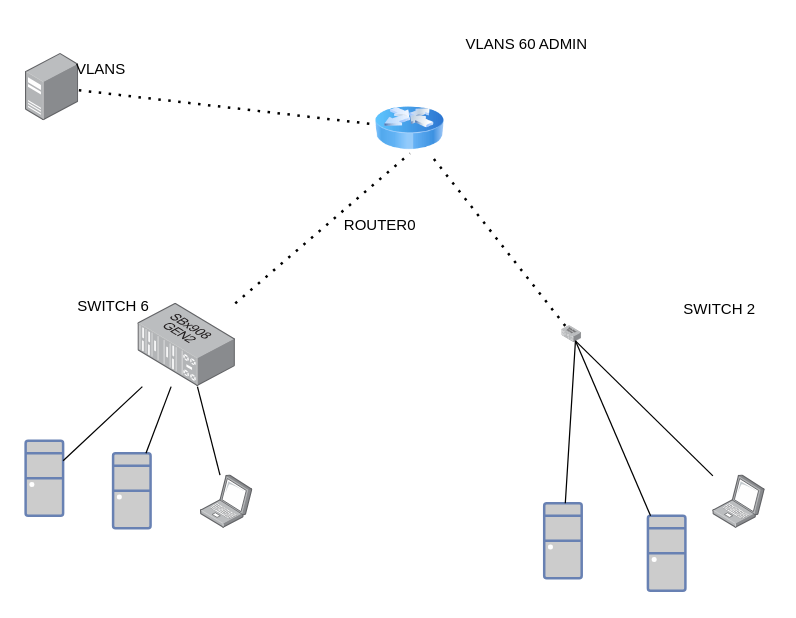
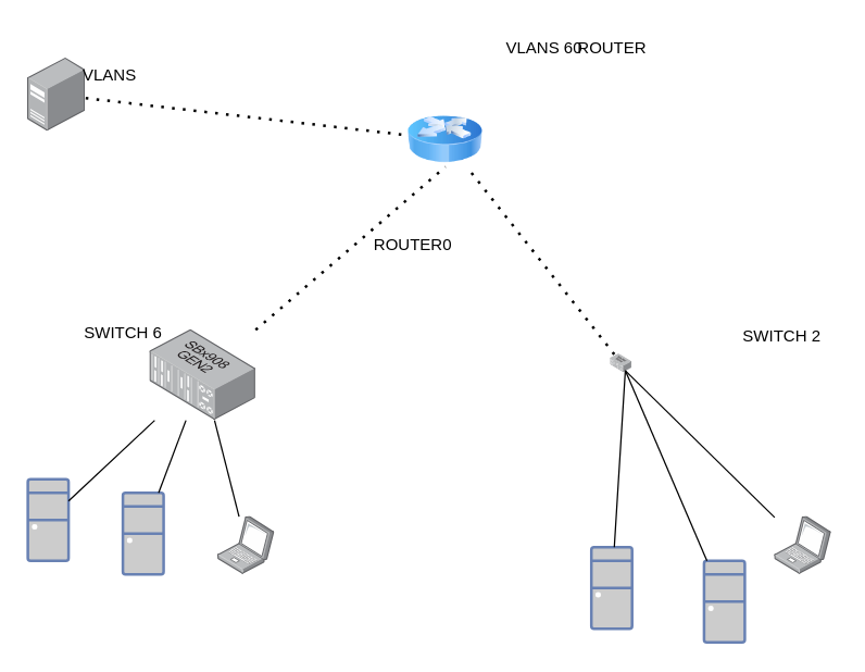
- <mxCell id="14" value="ADMIN" style="text;html=1;align=center;verticalAlign=middle;resizable=0;points=[];autosize=1;strokeColor=none;fillColor=none;" vertex="1" parent="1"><mxGeometry x="420" y="20" width="60" height="30" as="geometry" /></mxCell>
+ <mxCell id="14" value="ROUTER" style="text;html=1;align=center;verticalAlign=middle;resizable=0;points=[];autosize=1;strokeColor=none;fillColor=none;" vertex="1" parent="1"><mxGeometry x="420" y="20" width="60" height="30" as="geometry" /></mxCell>
